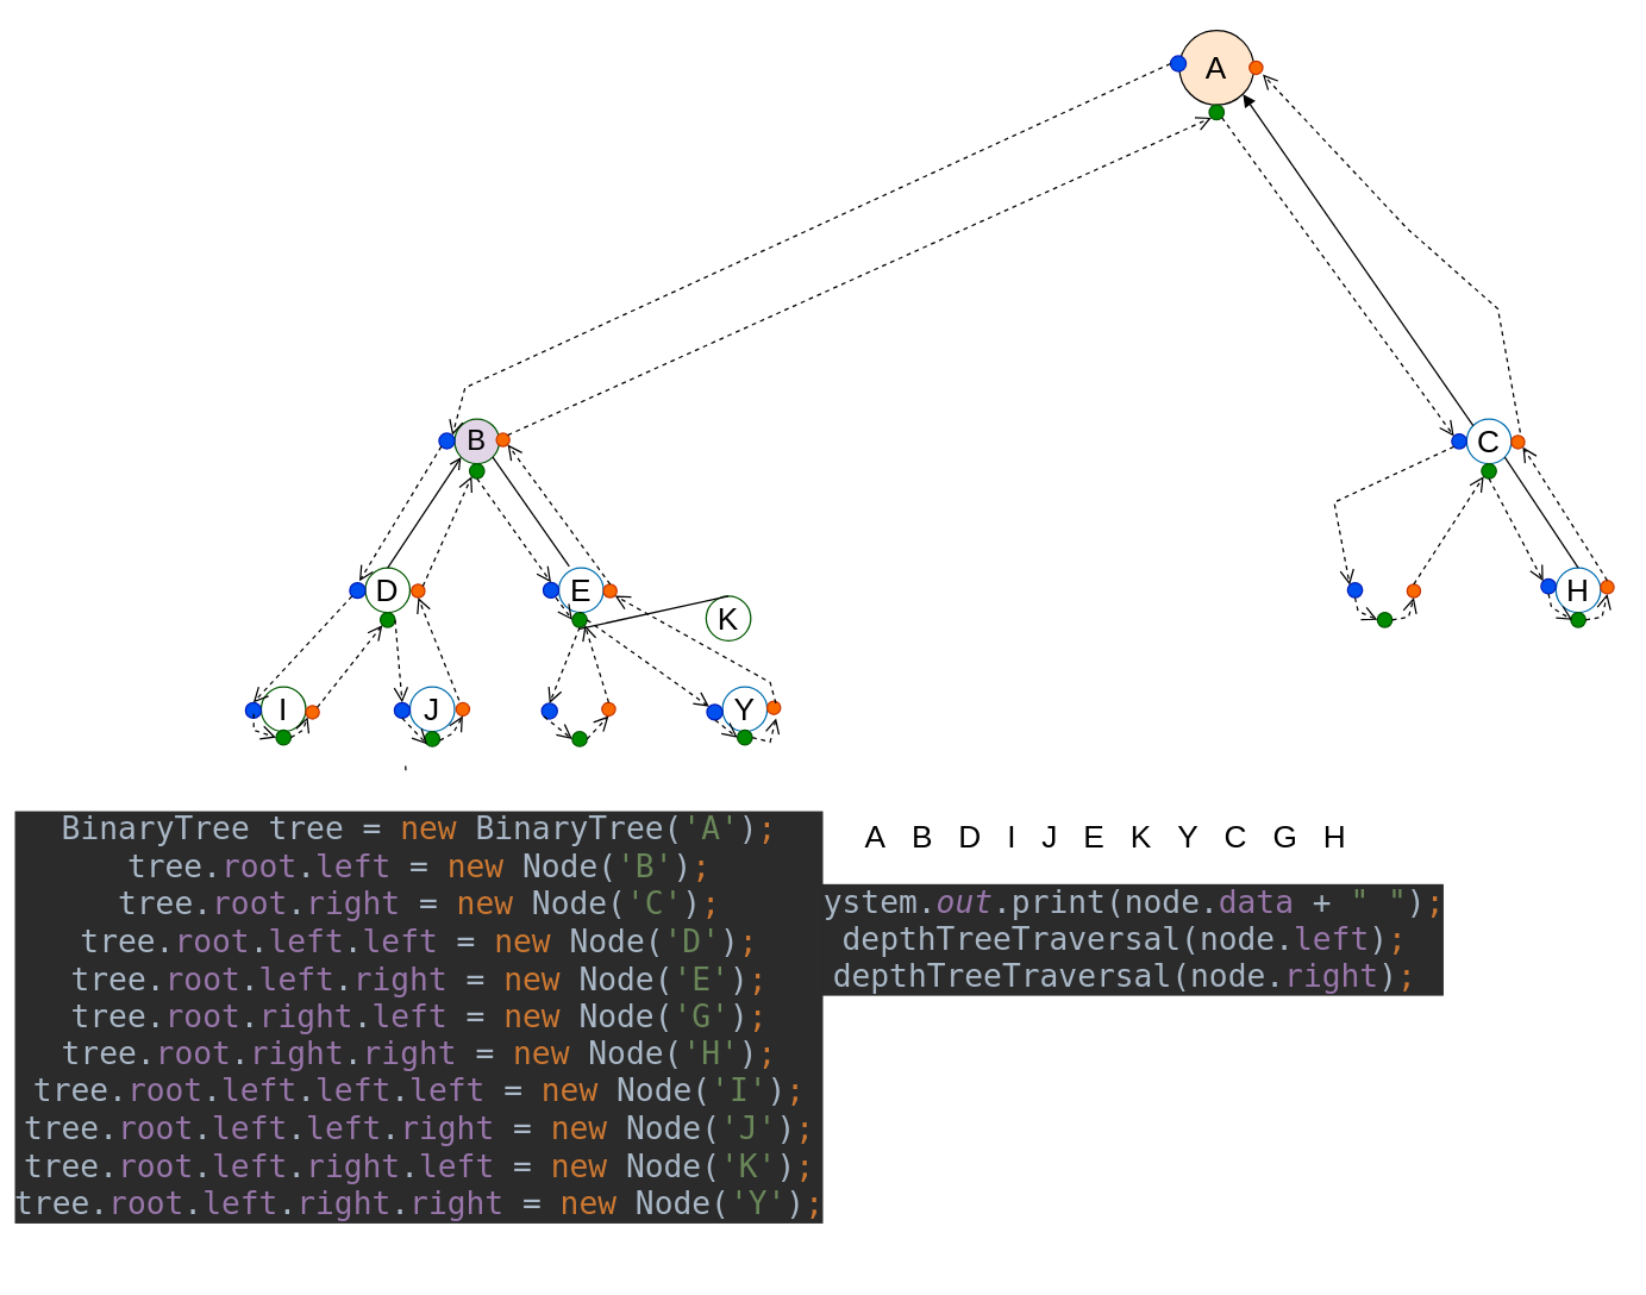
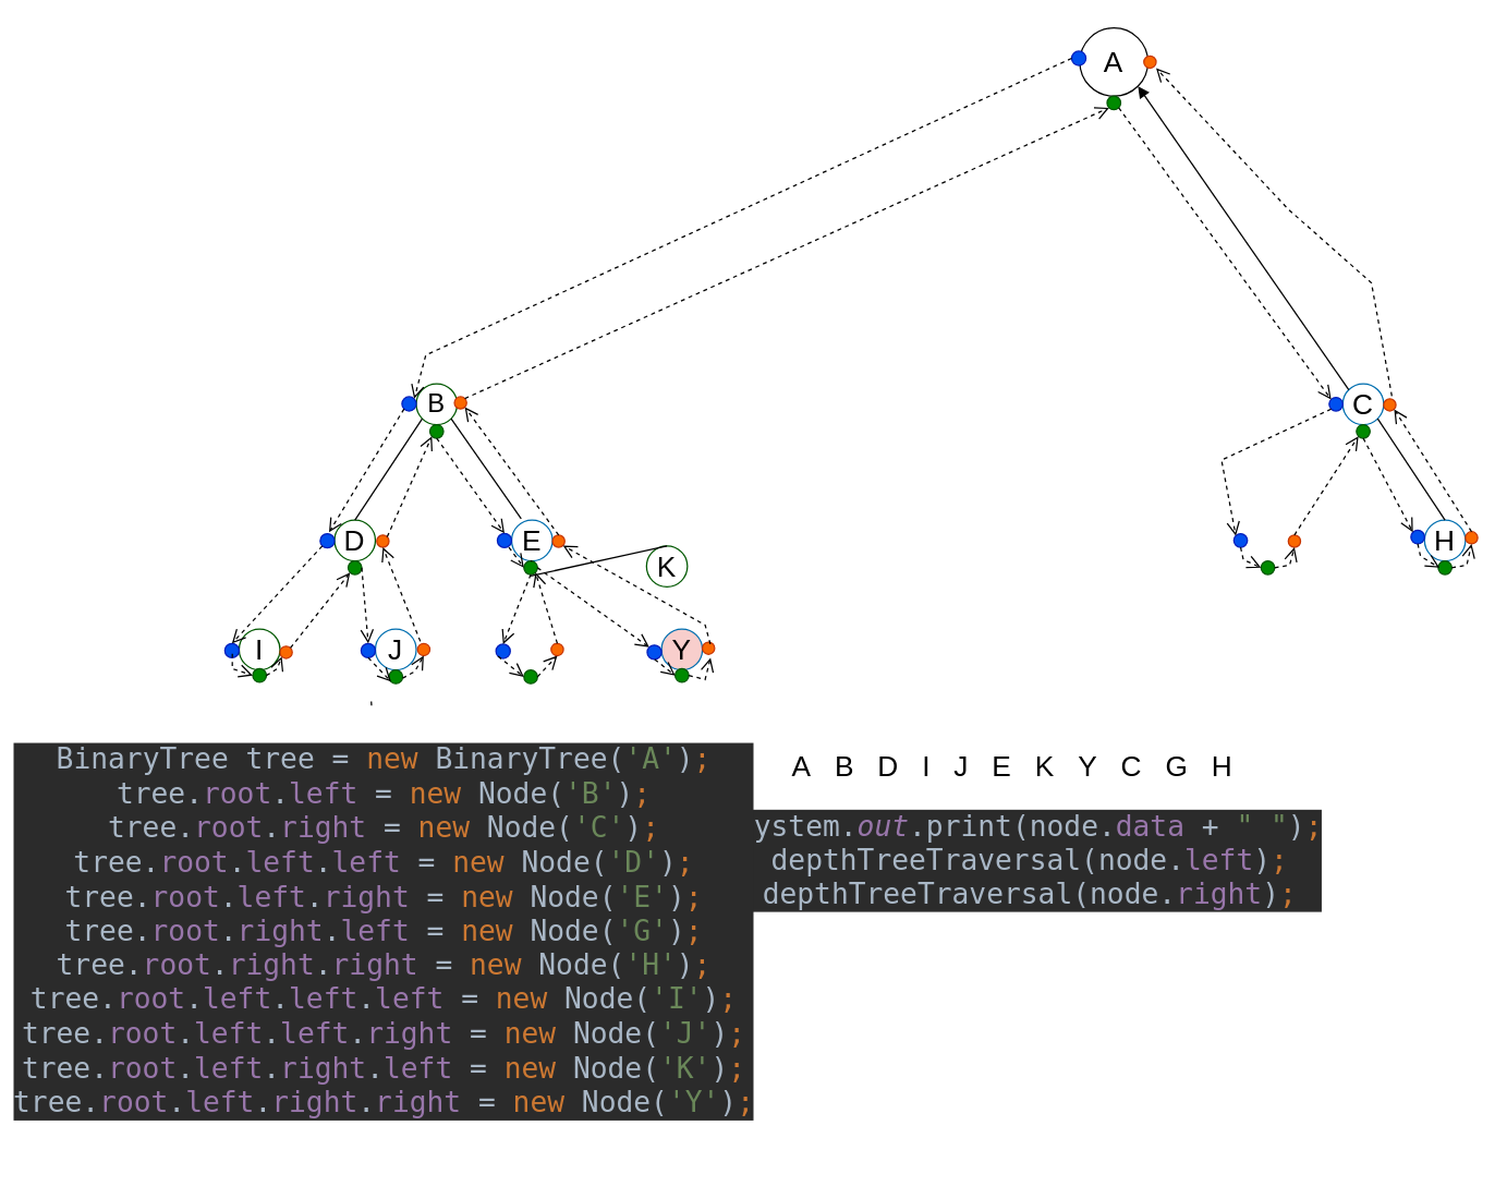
- <mxCell id="2" value="A" style="ellipse;whiteSpace=wrap;html=1;aspect=fixed;fontSize=21;strokeColor=#000000;fontColor=#000000;fillColor=#ffe6cc;rounded=0;" parent="1" vertex="1"><mxGeometry x="792" y="20" width="50" height="50" as="geometry" /></mxCell>
+ <mxCell id="2" value="A" style="ellipse;whiteSpace=wrap;html=1;aspect=fixed;fontSize=21;strokeColor=#000000;fontColor=#000000;fillColor=#FFFFFF;rounded=0;" parent="1" vertex="1"><mxGeometry x="792" y="20" width="50" height="50" as="geometry" /></mxCell>
- <mxCell id="6" value="&lt;font style=&quot;font-size: 19px;&quot;&gt;B&lt;/font&gt;" style="ellipse;whiteSpace=wrap;html=1;aspect=fixed;fillColor=#e1d5e7;fontColor=#000000;strokeColor=#005700;rounded=0;" parent="1" vertex="1"><mxGeometry x="305" y="281" width="30" height="30" as="geometry" /></mxCell>
+ <mxCell id="6" value="&lt;font style=&quot;font-size: 19px;&quot;&gt;B&lt;/font&gt;" style="ellipse;whiteSpace=wrap;html=1;aspect=fixed;fillColor=#FFFFFF;fontColor=#000000;strokeColor=#005700;rounded=0;" parent="1" vertex="1"><mxGeometry x="305" y="281" width="30" height="30" as="geometry" /></mxCell>
- <mxCell id="69" value="" style="endArrow=open;html=1;rounded=0;exitX=0.5;exitY=0;exitDx=0;exitDy=0;entryX=0;entryY=1;entryDx=0;entryDy=0;" edge="1" parent="1" source="4" target="6"><mxGeometry width="50" height="50" relative="1" as="geometry"><mxPoint x="541" y="356" as="sourcePoint" /><mxPoint x="591" y="306" as="targetPoint" /></mxGeometry></mxCell>
+ <mxCell id="69" value="" style="endArrow=none;html=1;rounded=0;exitX=0.5;exitY=0;exitDx=0;exitDy=0;entryX=0;entryY=1;entryDx=0;entryDy=0;" edge="1" parent="1" source="4" target="6"><mxGeometry width="50" height="50" relative="1" as="geometry"><mxPoint x="541" y="356" as="sourcePoint" /><mxPoint x="591" y="306" as="targetPoint" /></mxGeometry></mxCell>
- <mxCell id="11" value="Y" style="ellipse;whiteSpace=wrap;html=1;aspect=fixed;fillColor=#FFFFFF;fontColor=#000000;strokeColor=#006EAF;fontSize=21;rounded=0;" parent="1" vertex="1"><mxGeometry x="485" y="461" width="30" height="30" as="geometry" /></mxCell>
+ <mxCell id="11" value="Y" style="ellipse;whiteSpace=wrap;html=1;aspect=fixed;fillColor=#f8cecc;fontColor=#000000;strokeColor=#006EAF;fontSize=21;rounded=0;" parent="1" vertex="1"><mxGeometry x="485" y="461" width="30" height="30" as="geometry" /></mxCell>
